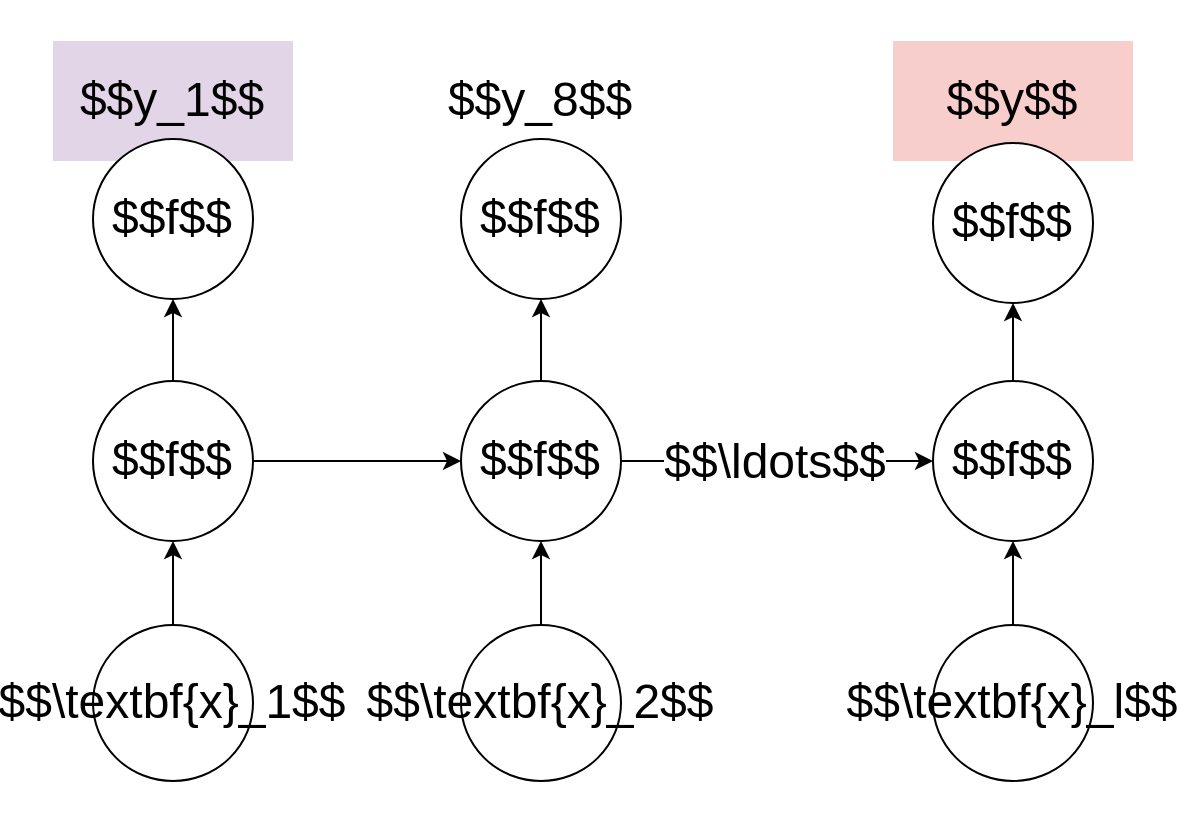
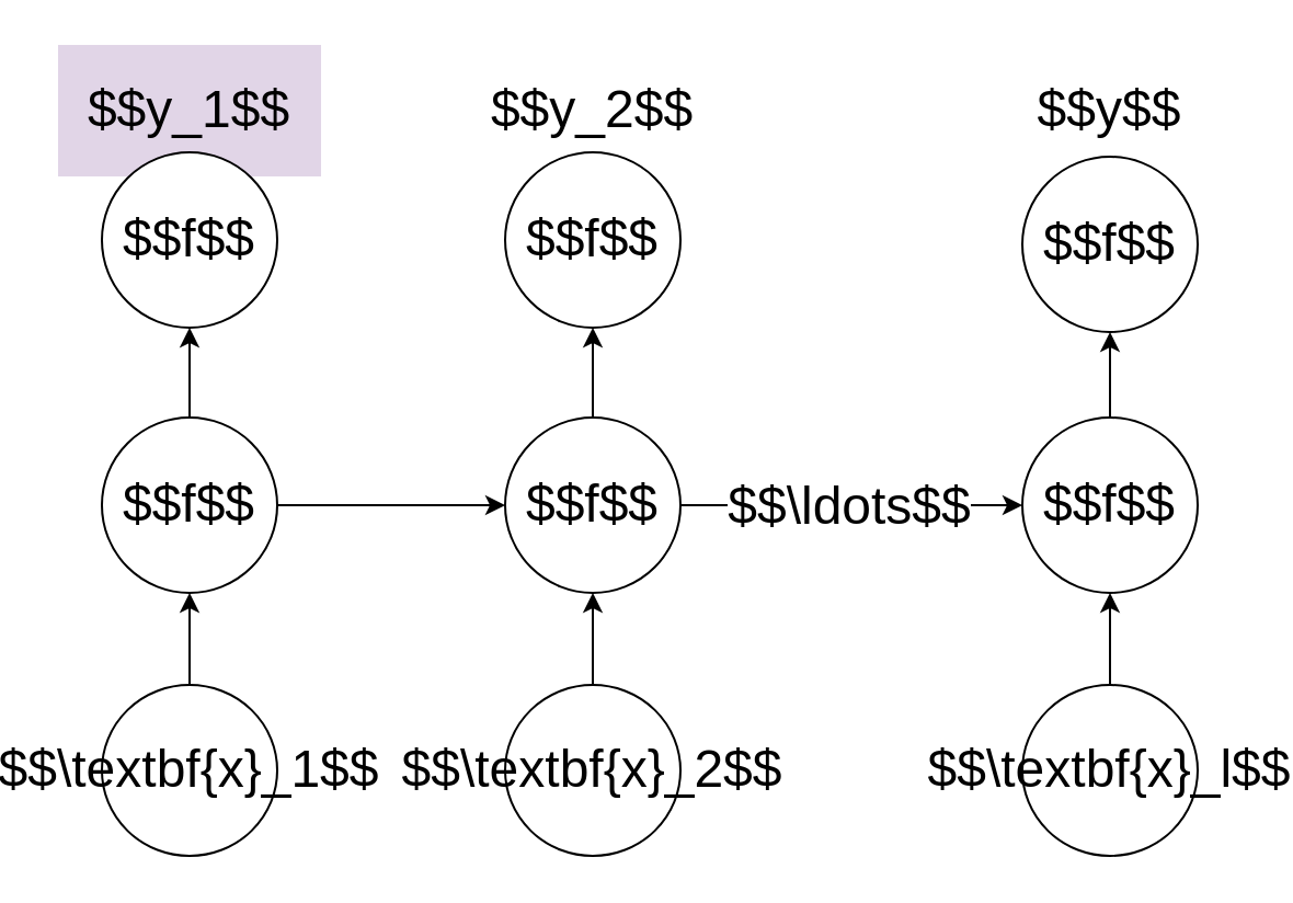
- <mxCell id="3" value="&lt;font style=&quot;font-size: 24px;&quot;&gt;$$y_8$$&lt;/font&gt;" style="rounded=0;whiteSpace=wrap;html=1;strokeColor=none;" parent="1" vertex="1"><mxGeometry x="204" y="20" width="120" height="60" as="geometry" /></mxCell>
+ <mxCell id="3" value="&lt;font style=&quot;font-size: 24px;&quot;&gt;$$y_2$$&lt;/font&gt;" style="rounded=0;whiteSpace=wrap;html=1;strokeColor=none;" parent="1" vertex="1"><mxGeometry x="204" y="20" width="120" height="60" as="geometry" /></mxCell>
- <mxCell id="2" value="&lt;font style=&quot;font-size: 24px;&quot;&gt;$$y$$&lt;/font&gt;" style="rounded=0;whiteSpace=wrap;html=1;strokeColor=none;fillColor=#f8cecc;" parent="1" vertex="1"><mxGeometry x="440" y="20" width="120" height="60" as="geometry" /></mxCell>
+ <mxCell id="2" value="&lt;font style=&quot;font-size: 24px;&quot;&gt;$$y$$&lt;/font&gt;" style="rounded=0;whiteSpace=wrap;html=1;strokeColor=none;" parent="1" vertex="1"><mxGeometry x="440" y="20" width="120" height="60" as="geometry" /></mxCell>
